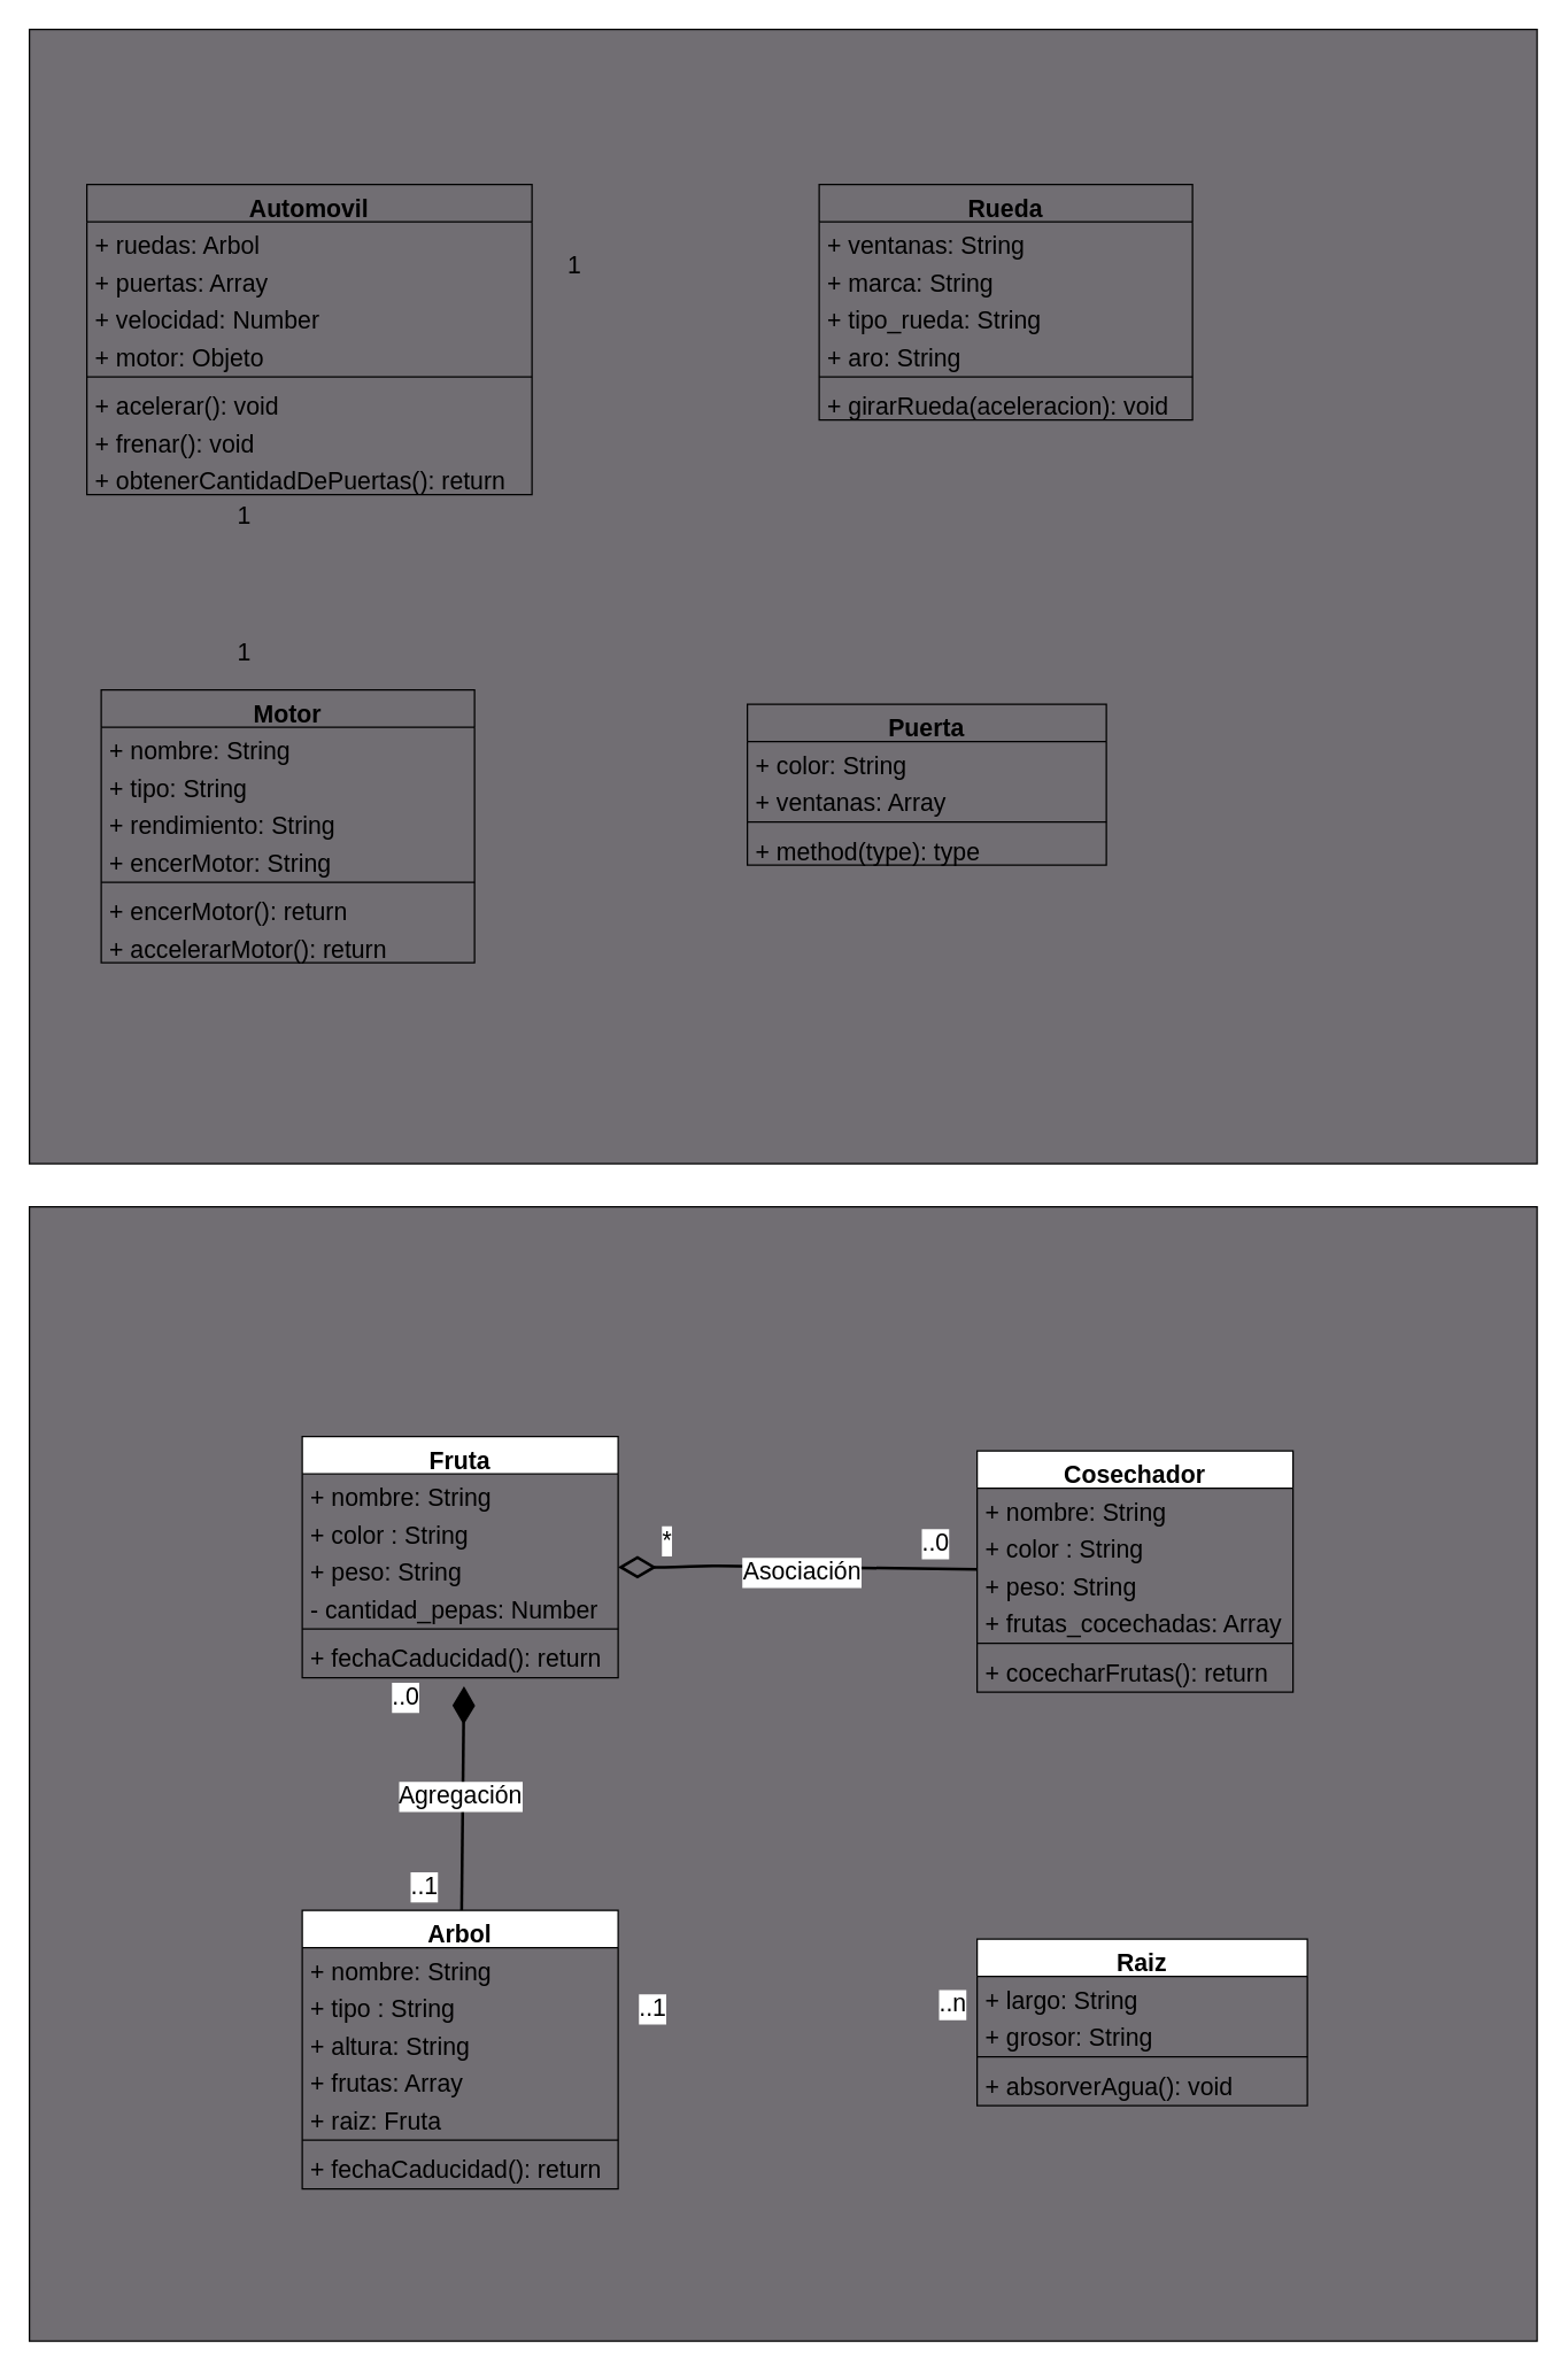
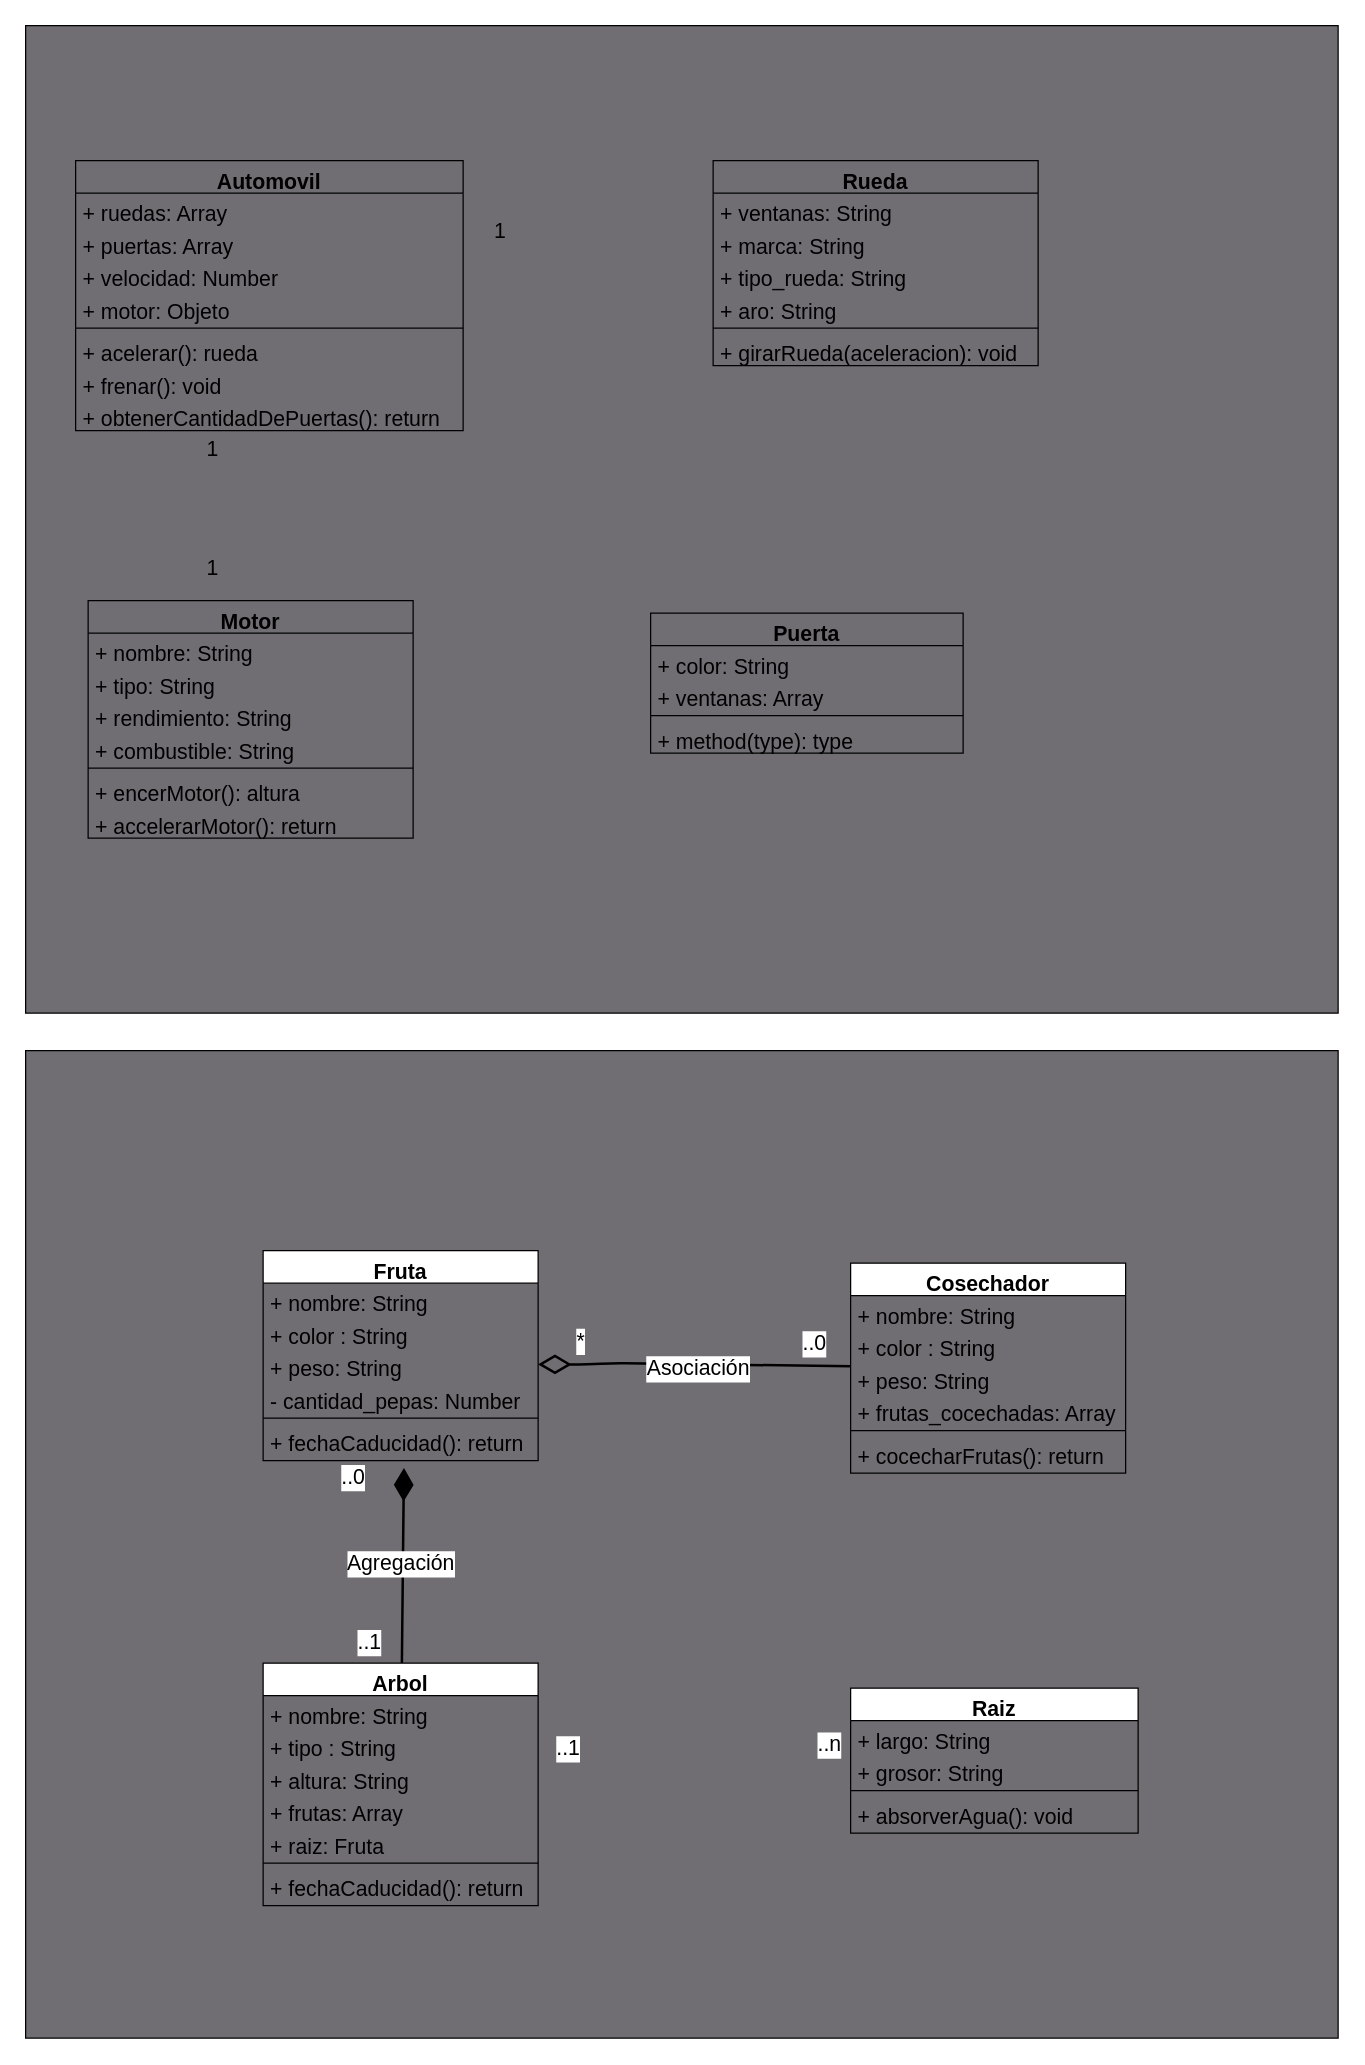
- <mxCell id="42" value="+ ruedas: Arbol" style="text;strokeColor=none;fillColor=none;align=left;verticalAlign=top;spacingLeft=4;spacingRight=4;overflow=hidden;rotatable=0;points=[[0,0.5],[1,0.5]];portConstraint=eastwest;fontSize=17;" vertex="1" parent="41"><mxGeometry y="26" width="310" height="26" as="geometry" /></mxCell>
+ <mxCell id="42" value="+ ruedas: Array" style="text;strokeColor=none;fillColor=none;align=left;verticalAlign=top;spacingLeft=4;spacingRight=4;overflow=hidden;rotatable=0;points=[[0,0.5],[1,0.5]];portConstraint=eastwest;fontSize=17;" vertex="1" parent="41"><mxGeometry y="26" width="310" height="26" as="geometry" /></mxCell>
- <mxCell id="47" value="+ acelerar(): void" style="text;strokeColor=none;fillColor=none;align=left;verticalAlign=top;spacingLeft=4;spacingRight=4;overflow=hidden;rotatable=0;points=[[0,0.5],[1,0.5]];portConstraint=eastwest;fontSize=17;" vertex="1" parent="41"><mxGeometry y="138" width="310" height="26" as="geometry" /></mxCell>
+ <mxCell id="47" value="+ acelerar(): rueda" style="text;strokeColor=none;fillColor=none;align=left;verticalAlign=top;spacingLeft=4;spacingRight=4;overflow=hidden;rotatable=0;points=[[0,0.5],[1,0.5]];portConstraint=eastwest;fontSize=17;" vertex="1" parent="41"><mxGeometry y="138" width="310" height="26" as="geometry" /></mxCell>
- <mxCell id="54" value="+ encerMotor: String" style="text;strokeColor=none;fillColor=none;align=left;verticalAlign=top;spacingLeft=4;spacingRight=4;overflow=hidden;rotatable=0;points=[[0,0.5],[1,0.5]];portConstraint=eastwest;fontSize=17;" vertex="1" parent="50"><mxGeometry y="104" width="260" height="26" as="geometry" /></mxCell>
+ <mxCell id="54" value="+ combustible: String" style="text;strokeColor=none;fillColor=none;align=left;verticalAlign=top;spacingLeft=4;spacingRight=4;overflow=hidden;rotatable=0;points=[[0,0.5],[1,0.5]];portConstraint=eastwest;fontSize=17;" vertex="1" parent="50"><mxGeometry y="104" width="260" height="26" as="geometry" /></mxCell>
- <mxCell id="56" value="+ encerMotor(): return" style="text;strokeColor=none;fillColor=none;align=left;verticalAlign=top;spacingLeft=4;spacingRight=4;overflow=hidden;rotatable=0;points=[[0,0.5],[1,0.5]];portConstraint=eastwest;fontSize=17;" vertex="1" parent="50"><mxGeometry y="138" width="260" height="26" as="geometry" /></mxCell>
+ <mxCell id="56" value="+ encerMotor(): altura" style="text;strokeColor=none;fillColor=none;align=left;verticalAlign=top;spacingLeft=4;spacingRight=4;overflow=hidden;rotatable=0;points=[[0,0.5],[1,0.5]];portConstraint=eastwest;fontSize=17;" vertex="1" parent="50"><mxGeometry y="138" width="260" height="26" as="geometry" /></mxCell>
